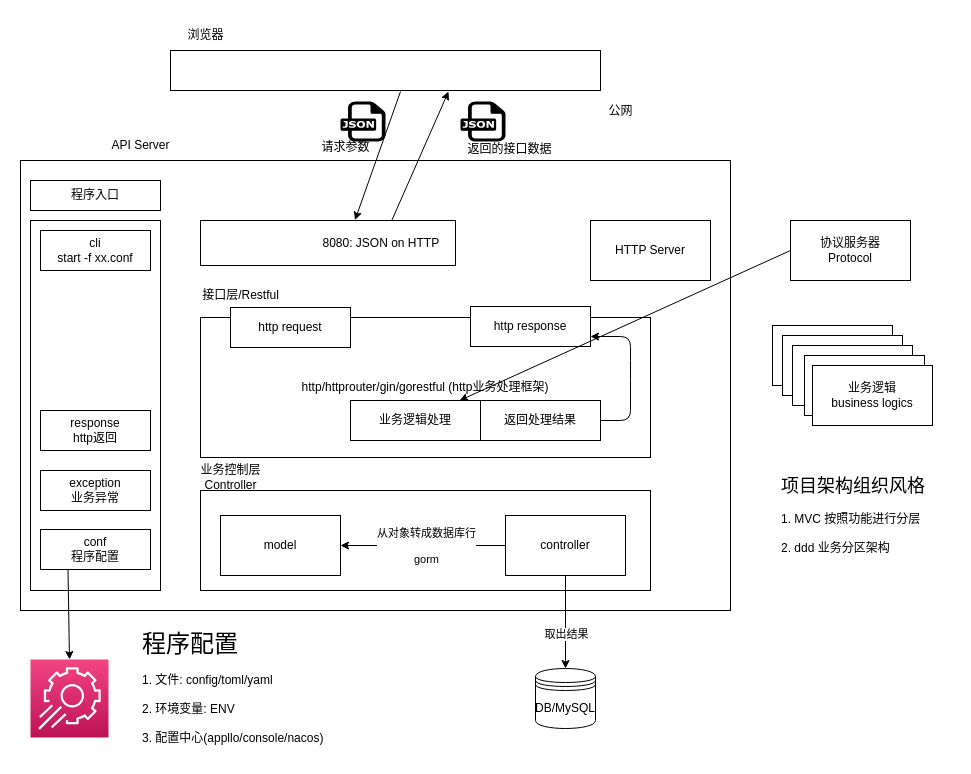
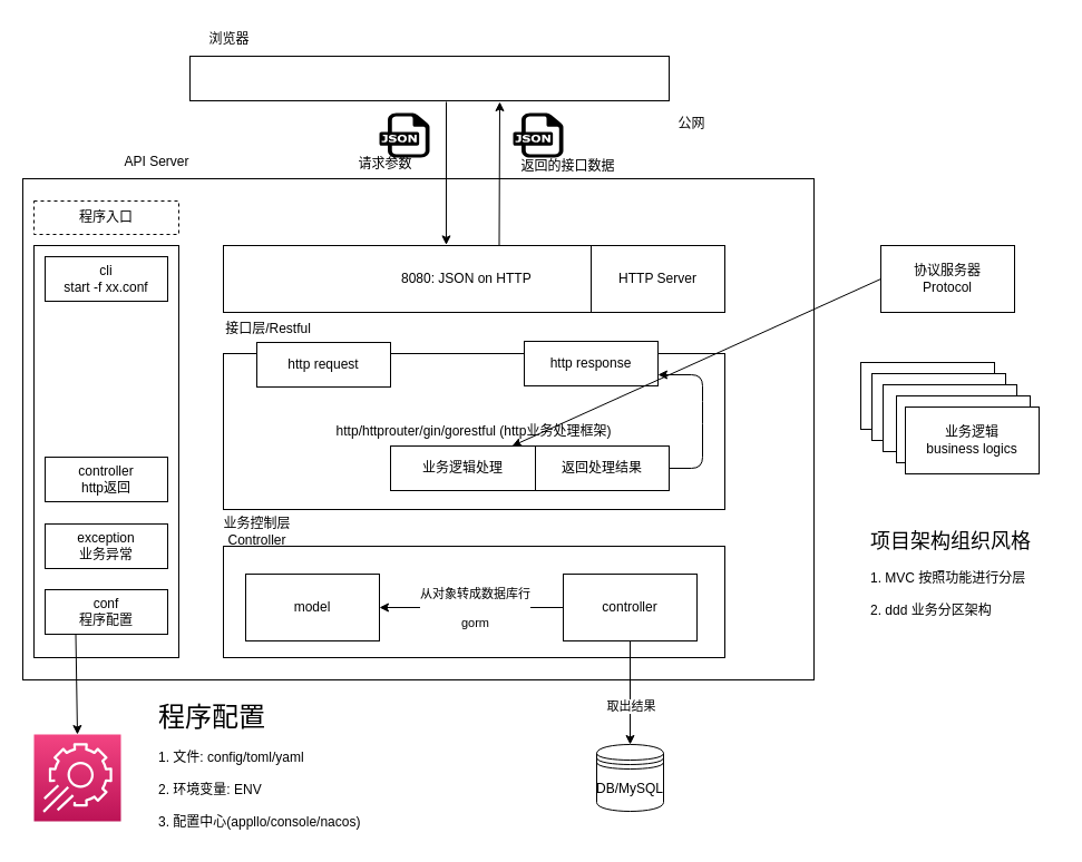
- <mxCell id="6" value="程序入口" style="rounded=0;whiteSpace=wrap;html=1;" parent="1" vertex="1"><mxGeometry x="30" y="180" width="130" height="30" as="geometry" /></mxCell>
+ <mxCell id="6" value="程序入口" style="rounded=0;whiteSpace=wrap;html=1;dashed=1;" parent="1" vertex="1"><mxGeometry x="30" y="180" width="130" height="30" as="geometry" /></mxCell>
- <mxCell id="8" value="&amp;nbsp; &amp;nbsp; &amp;nbsp; &amp;nbsp; &amp;nbsp; &amp;nbsp; &amp;nbsp; &amp;nbsp; &amp;nbsp; &amp;nbsp; &amp;nbsp; &amp;nbsp; &amp;nbsp; &amp;nbsp; &amp;nbsp; &amp;nbsp; 8080: JSON on HTTP" style="rounded=0;whiteSpace=wrap;html=1;" parent="1" vertex="1"><mxGeometry x="200" y="220" width="255" height="45" as="geometry" /></mxCell>
+ <mxCell id="8" value="&amp;nbsp; &amp;nbsp; &amp;nbsp; &amp;nbsp; &amp;nbsp; &amp;nbsp; &amp;nbsp; &amp;nbsp; &amp;nbsp; &amp;nbsp; &amp;nbsp; &amp;nbsp; &amp;nbsp; &amp;nbsp; &amp;nbsp; &amp;nbsp; 8080: JSON on HTTP" style="rounded=0;whiteSpace=wrap;html=1;" parent="1" vertex="1"><mxGeometry x="200" y="220" width="330" height="60" as="geometry" /></mxCell>
- <mxCell id="21" value="HTTP Server" style="rounded=0;whiteSpace=wrap;html=1;" parent="1" vertex="1"><mxGeometry x="590" y="220" width="120" height="60" as="geometry" /></mxCell>
+ <mxCell id="21" value="HTTP Server" style="rounded=0;whiteSpace=wrap;html=1;" parent="1" vertex="1"><mxGeometry x="530" y="220" width="120" height="60" as="geometry" /></mxCell>
- <mxCell id="18" value="response&lt;br&gt;http返回" style="rounded=0;whiteSpace=wrap;html=1;" parent="1" vertex="1"><mxGeometry x="40" y="410" width="110" height="40" as="geometry" /></mxCell>
+ <mxCell id="18" value="controller&lt;br&gt;http返回" style="rounded=0;whiteSpace=wrap;html=1;" parent="1" vertex="1"><mxGeometry x="40" y="410" width="110" height="40" as="geometry" /></mxCell>
